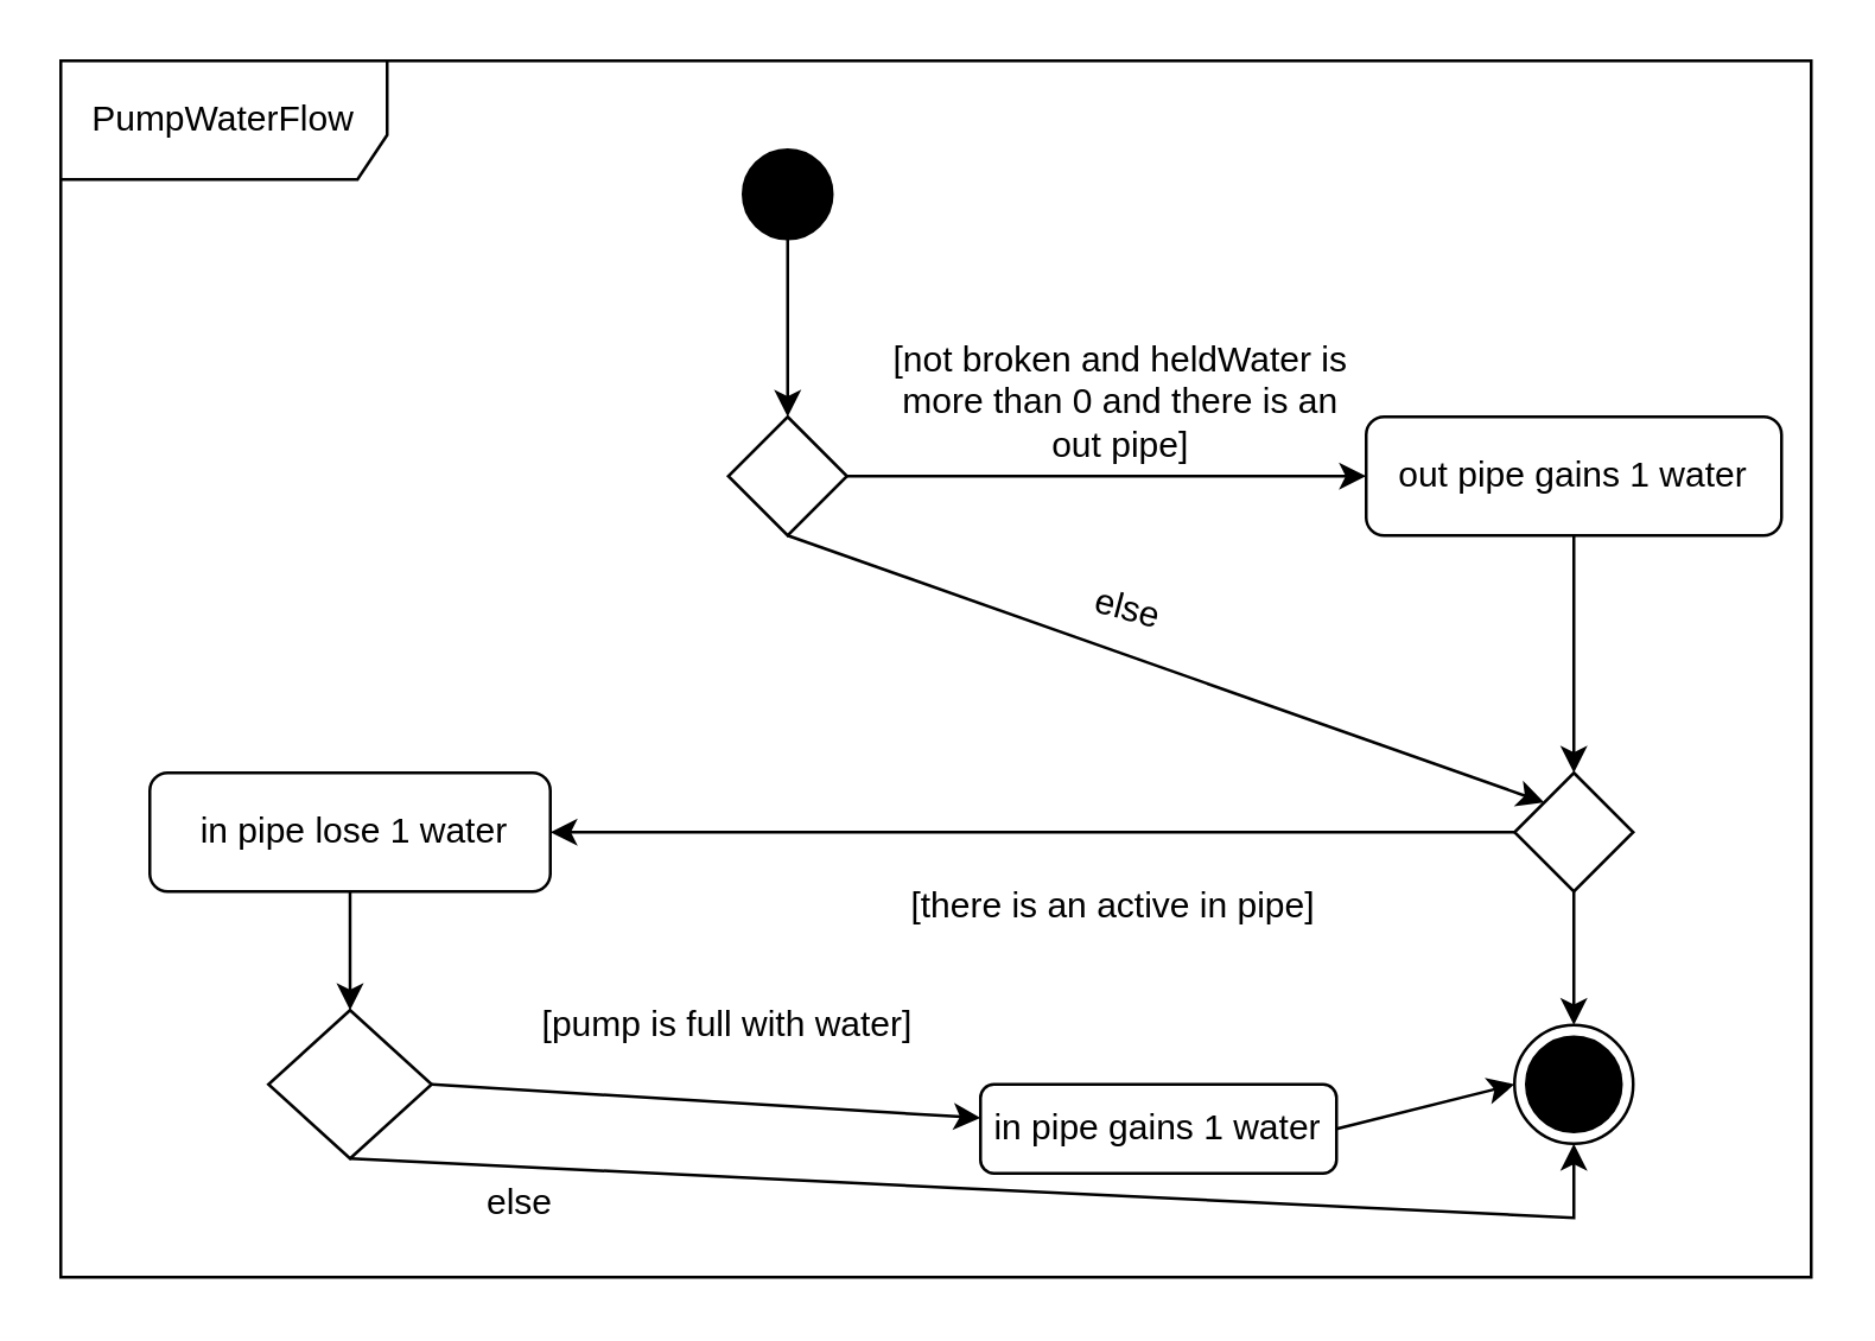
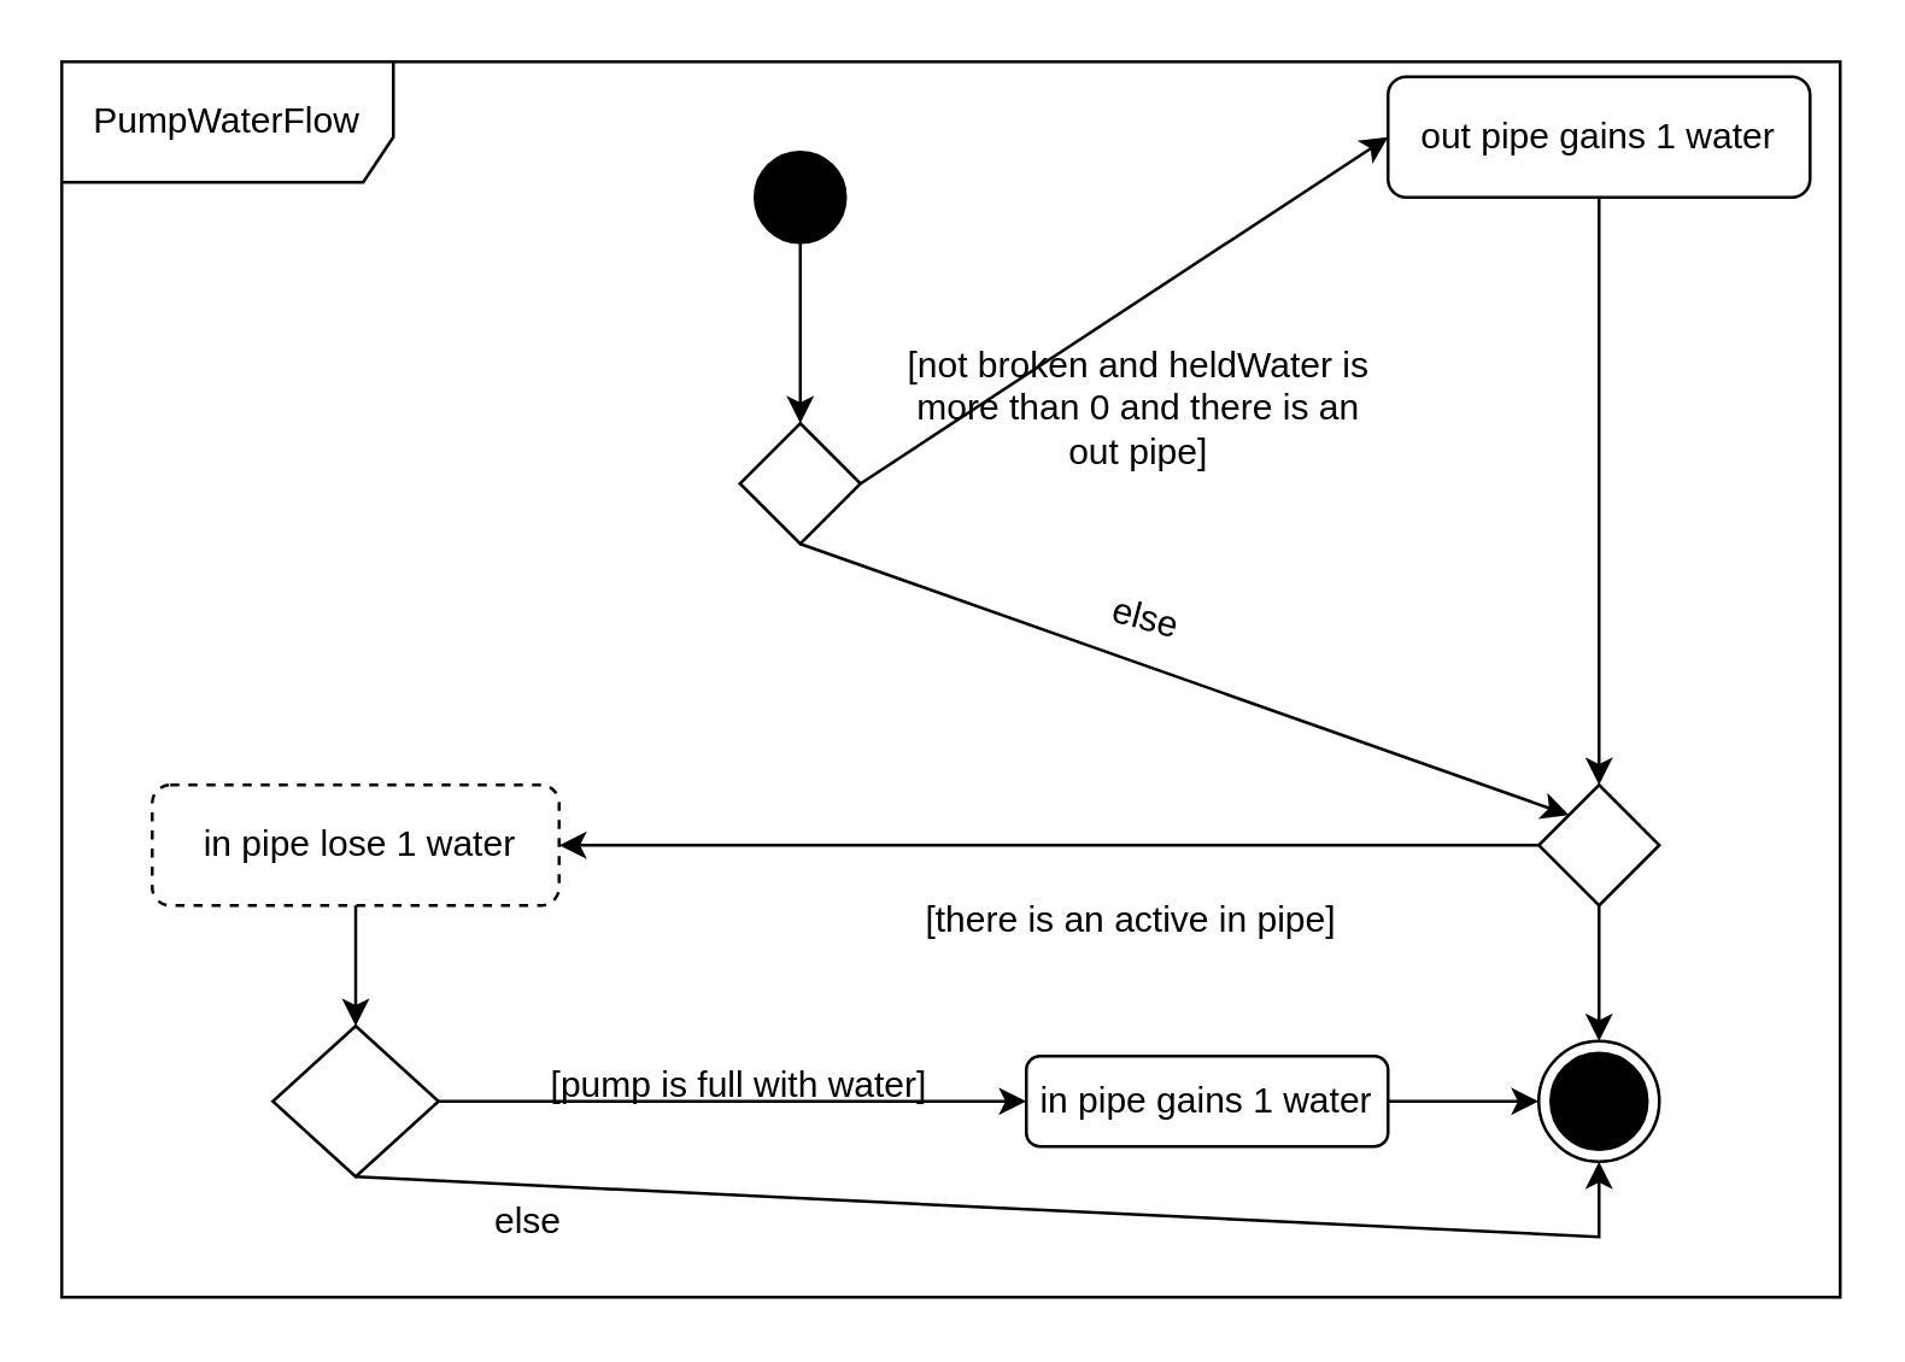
- <mxCell id="4" value="out pipe gains 1 water" style="rounded=1;whiteSpace=wrap;html=1;" vertex="1" parent="1"><mxGeometry x="460" y="140" width="140" height="40" as="geometry" /></mxCell>
+ <mxCell id="4" value="out pipe gains 1 water" style="rounded=1;whiteSpace=wrap;html=1;" vertex="1" parent="1"><mxGeometry x="460" y="25" width="140" height="40" as="geometry" /></mxCell>
- <mxCell id="6" value="&amp;nbsp;in pipe lose 1 water" style="rounded=1;whiteSpace=wrap;html=1;" vertex="1" parent="1"><mxGeometry x="50" y="260" width="135" height="40" as="geometry" /></mxCell>
+ <mxCell id="6" value="&amp;nbsp;in pipe lose 1 water" style="rounded=1;whiteSpace=wrap;html=1;dashed=1;" vertex="1" parent="1"><mxGeometry x="50" y="260" width="135" height="40" as="geometry" /></mxCell>
- <mxCell id="22" value="[pump is full with water]" style="text;html=1;strokeColor=none;fillColor=none;align=center;verticalAlign=middle;whiteSpace=wrap;rounded=0;" vertex="1" parent="1"><mxGeometry x="170" y="330" width="150" height="30" as="geometry" /></mxCell>
+ <mxCell id="22" value="[pump is full with water]" style="text;html=1;strokeColor=none;fillColor=none;align=center;verticalAlign=middle;whiteSpace=wrap;rounded=0;" vertex="1" parent="1"><mxGeometry x="170" y="345" width="150" height="30" as="geometry" /></mxCell>
- <mxCell id="21" value="in pipe gains 1 water" style="rounded=1;whiteSpace=wrap;html=1;" vertex="1" parent="1"><mxGeometry x="330" y="365" width="120" height="30" as="geometry" /></mxCell>
+ <mxCell id="21" value="in pipe gains 1 water" style="rounded=1;whiteSpace=wrap;html=1;" vertex="1" parent="1"><mxGeometry x="340" y="350" width="120" height="30" as="geometry" /></mxCell>
